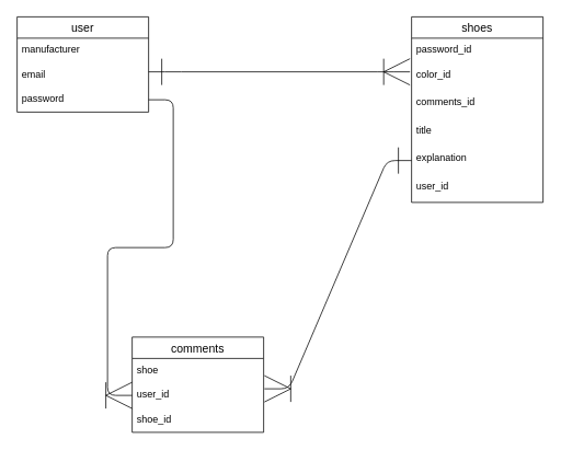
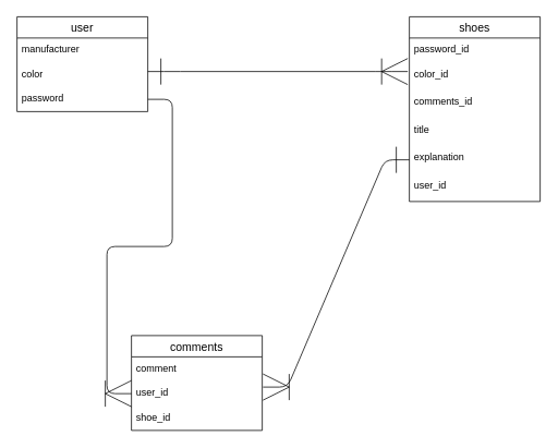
- <mxCell id="4" value="email" style="text;strokeColor=none;fillColor=none;spacingLeft=4;spacingRight=4;overflow=hidden;rotatable=0;points=[[0,0.5],[1,0.5]];portConstraint=eastwest;fontSize=12;" vertex="1" parent="2"><mxGeometry y="56" width="160" height="30" as="geometry" /></mxCell>
+ <mxCell id="4" value="color" style="text;strokeColor=none;fillColor=none;spacingLeft=4;spacingRight=4;overflow=hidden;rotatable=0;points=[[0,0.5],[1,0.5]];portConstraint=eastwest;fontSize=12;" vertex="1" parent="2"><mxGeometry y="56" width="160" height="30" as="geometry" /></mxCell>
- <mxCell id="14" value="shoe" style="text;strokeColor=none;fillColor=none;spacingLeft=4;spacingRight=4;overflow=hidden;rotatable=0;points=[[0,0.5],[1,0.5]];portConstraint=eastwest;fontSize=12;" vertex="1" parent="13"><mxGeometry y="26" width="160" height="30" as="geometry" /></mxCell>
+ <mxCell id="14" value="comment" style="text;strokeColor=none;fillColor=none;spacingLeft=4;spacingRight=4;overflow=hidden;rotatable=0;points=[[0,0.5],[1,0.5]];portConstraint=eastwest;fontSize=12;" vertex="1" parent="13"><mxGeometry y="26" width="160" height="30" as="geometry" /></mxCell>
